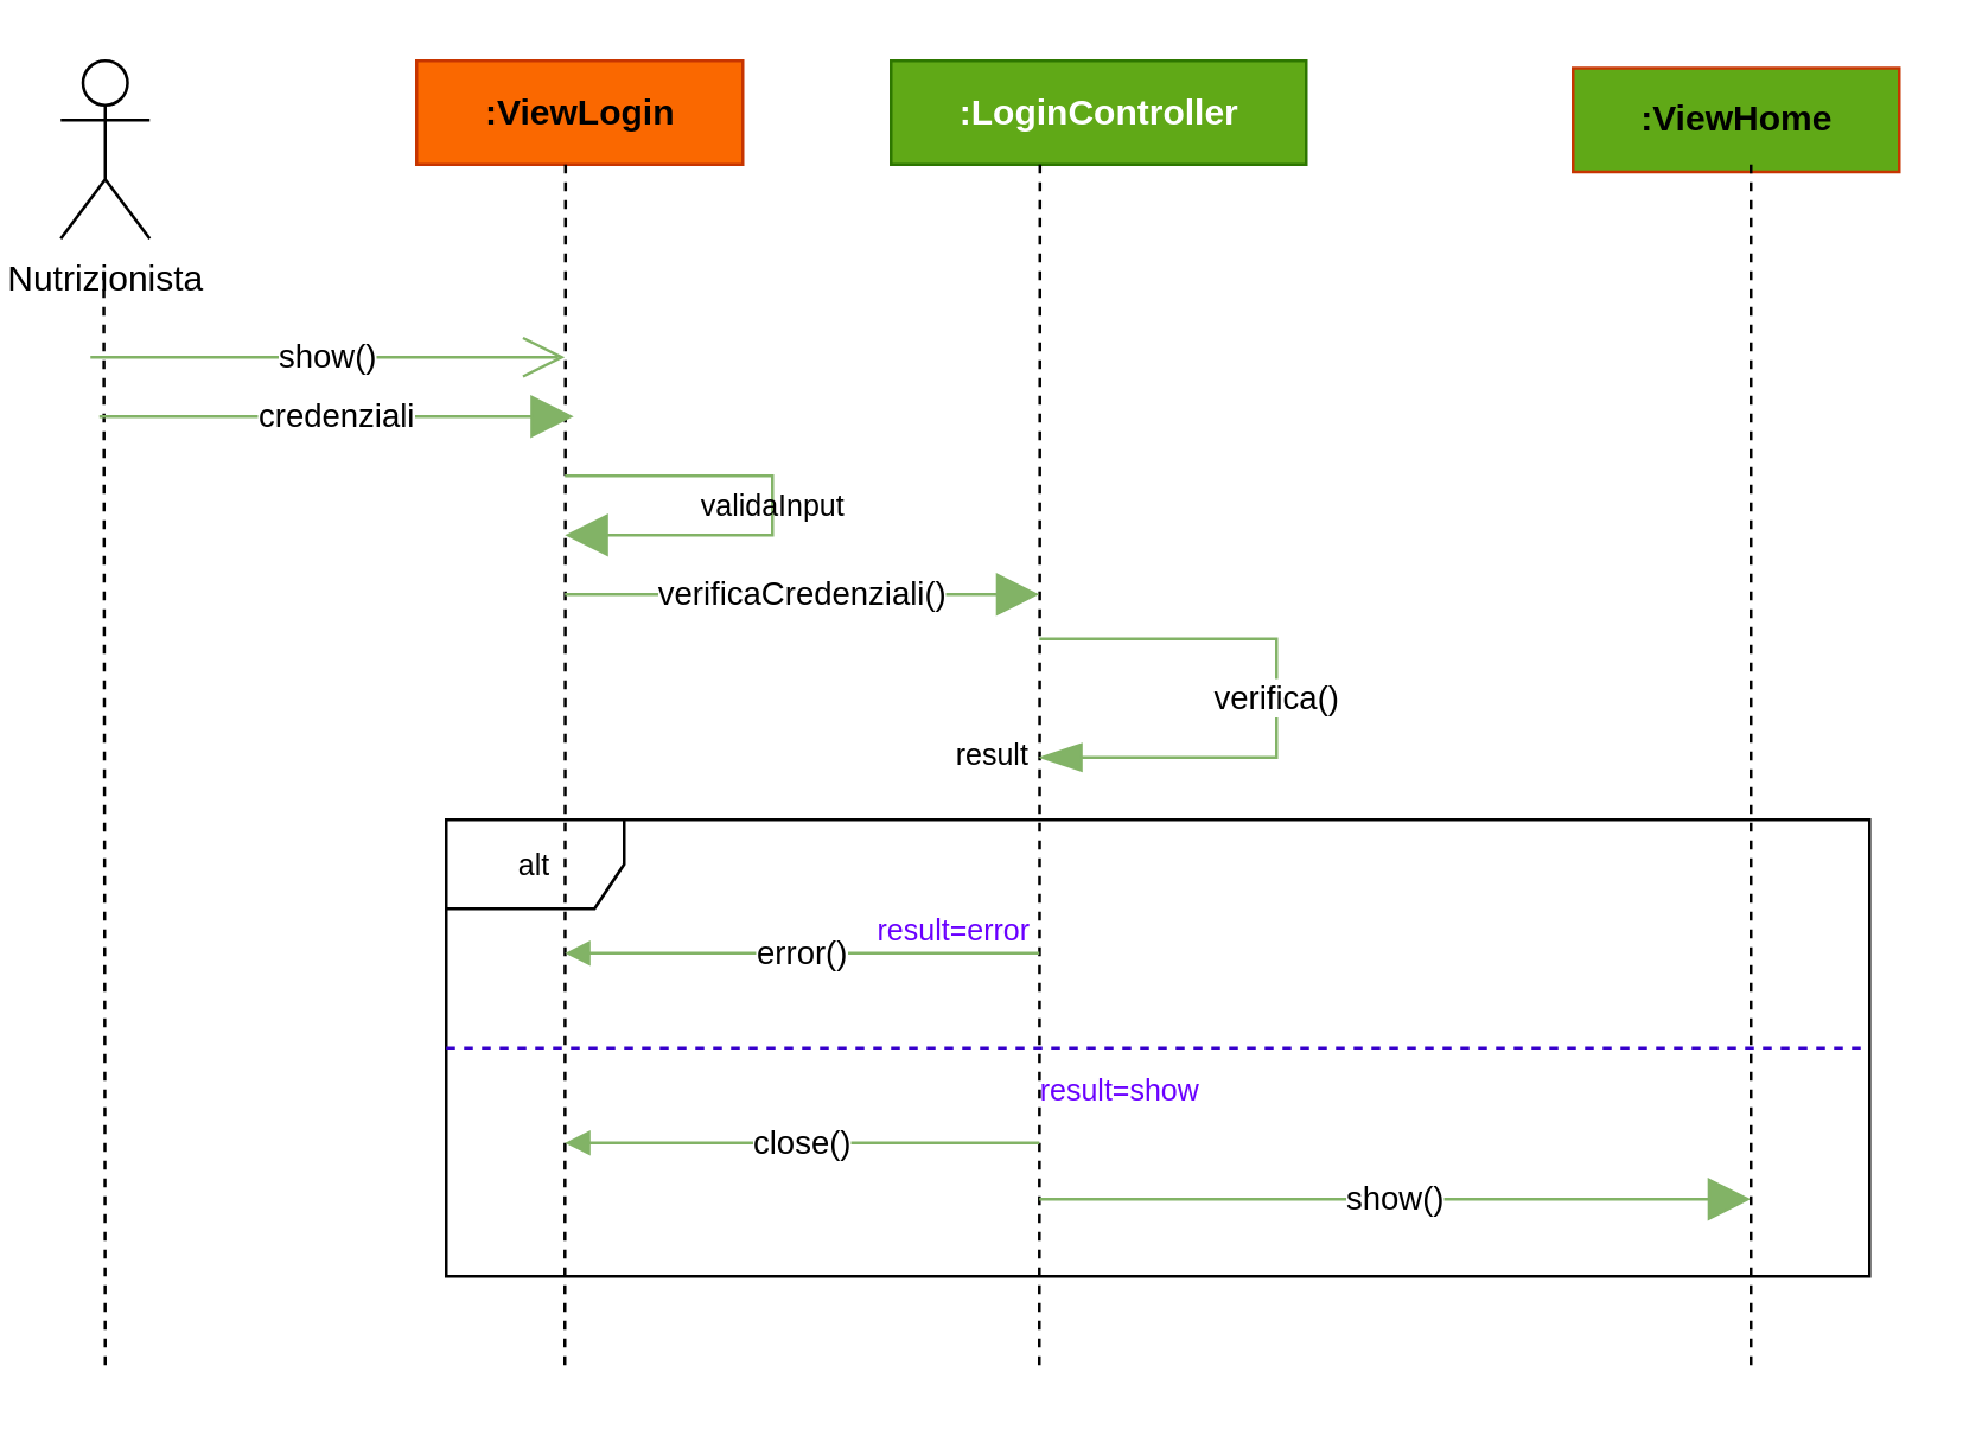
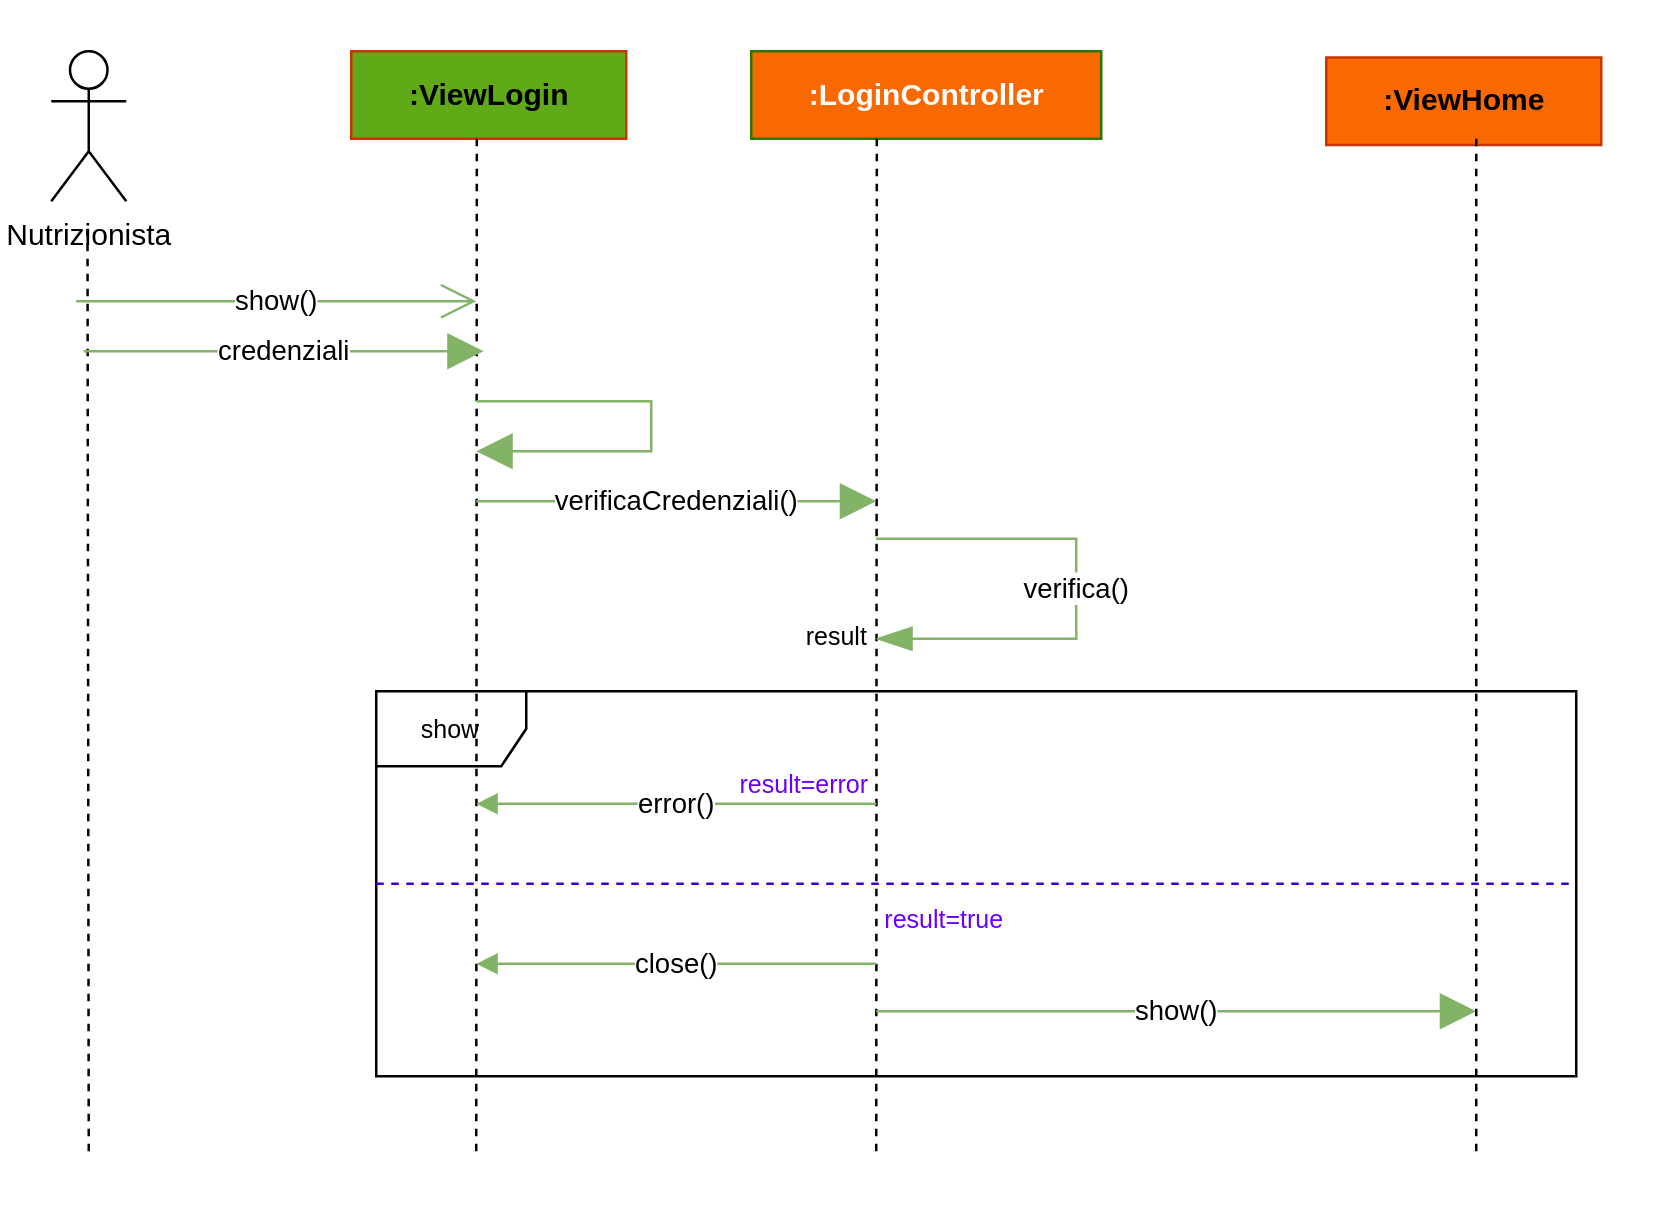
- <mxCell id="5" value="&lt;b&gt;:ViewLogin&lt;/b&gt;" style="html=1;fillColor=#fa6800;fontColor=#000000;strokeColor=#C73500;" parent="1" vertex="1"><mxGeometry x="140" y="20" width="110" height="35" as="geometry" /></mxCell>
+ <mxCell id="5" value="&lt;b&gt;:ViewLogin&lt;/b&gt;" style="html=1;fillColor=#60a917;fontColor=#000000;strokeColor=#C73500;" parent="1" vertex="1"><mxGeometry x="140" y="20" width="110" height="35" as="geometry" /></mxCell>
- <mxCell id="9" value="&lt;b&gt;:LoginController&lt;/b&gt;" style="html=1;fillColor=#60a917;fontColor=#ffffff;strokeColor=#2D7600;" parent="1" vertex="1"><mxGeometry x="300" y="20" width="140" height="35" as="geometry" /></mxCell>
+ <mxCell id="9" value="&lt;b&gt;:LoginController&lt;/b&gt;" style="html=1;fillColor=#fa6800;fontColor=#ffffff;strokeColor=#2D7600;" parent="1" vertex="1"><mxGeometry x="300" y="20" width="140" height="35" as="geometry" /></mxCell>
- <mxCell id="20" value="&lt;b&gt;:ViewHome&lt;/b&gt;" style="html=1;fillColor=#60a917;fontColor=#000000;strokeColor=#C73500;" parent="1" vertex="1"><mxGeometry x="530" y="22.5" width="110" height="35" as="geometry" /></mxCell>
+ <mxCell id="20" value="&lt;b&gt;:ViewHome&lt;/b&gt;" style="html=1;fillColor=#fa6800;fontColor=#000000;strokeColor=#C73500;" parent="1" vertex="1"><mxGeometry x="530" y="22.5" width="110" height="35" as="geometry" /></mxCell>
- <mxCell id="13" value="&lt;font style=&quot;font-size: 10px;&quot;&gt;validaInput&lt;/font&gt;" style="text;html=1;align=center;verticalAlign=middle;resizable=0;points=[];autosize=1;strokeColor=none;fillColor=none;" parent="1" vertex="1"><mxGeometry x="230" y="160" width="60" height="20" as="geometry" /></mxCell>
- <mxCell id="2" value="alt" style="shape=umlFrame;whiteSpace=wrap;html=1;fontSize=10;fillColor=none;" parent="1" vertex="1"><mxGeometry x="150" y="276" width="480" height="154" as="geometry" /></mxCell>
+ <mxCell id="2" value="show" style="shape=umlFrame;whiteSpace=wrap;html=1;fontSize=10;fillColor=none;" parent="1" vertex="1"><mxGeometry x="150" y="276" width="480" height="154" as="geometry" /></mxCell>
- <mxCell id="19" value="result=show" style="text;html=1;align=center;verticalAlign=middle;resizable=0;points=[];autosize=1;strokeColor=none;fillColor=none;fontSize=10;fontColor=#6A00FF;" parent="1" vertex="1"><mxGeometry x="347" y="357" width="60" height="20" as="geometry" /></mxCell>
+ <mxCell id="19" value="result=true" style="text;html=1;align=center;verticalAlign=middle;resizable=0;points=[];autosize=1;strokeColor=none;fillColor=none;fontSize=10;fontColor=#6A00FF;" parent="1" vertex="1"><mxGeometry x="347" y="357" width="60" height="20" as="geometry" /></mxCell>
